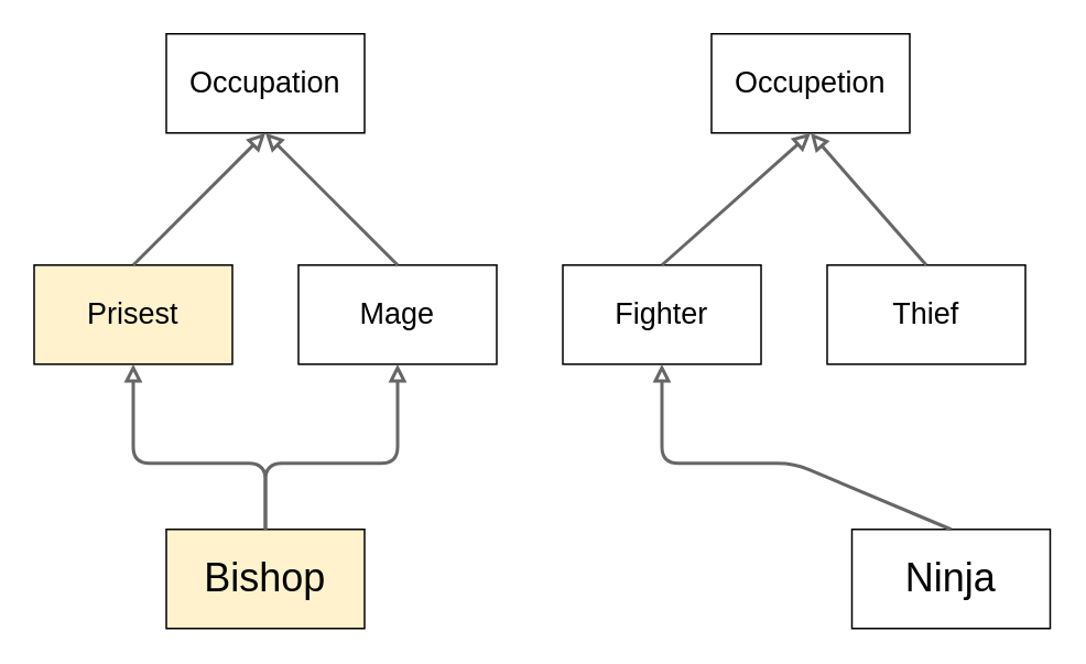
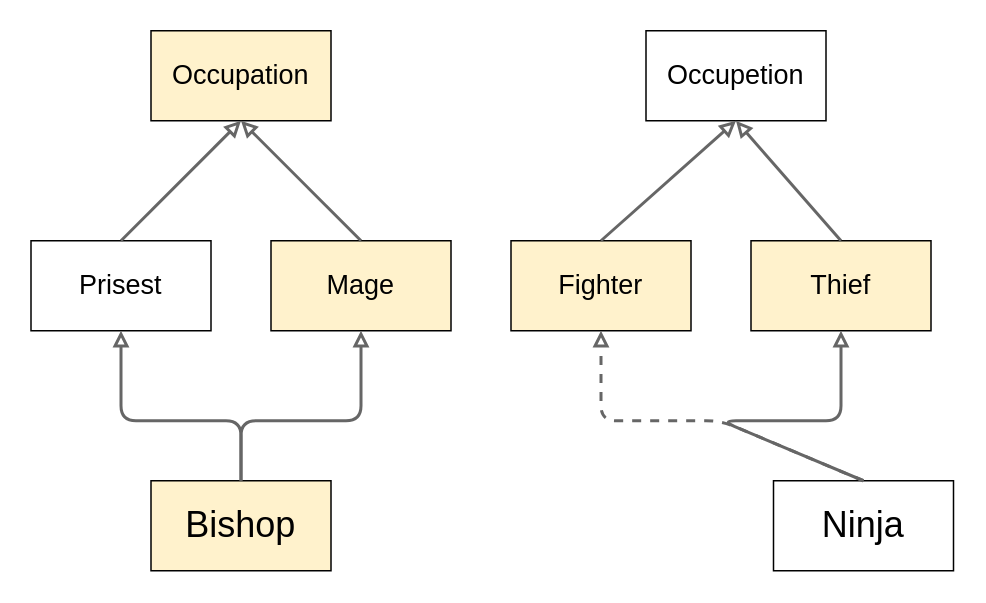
- <mxCell id="15" value="&lt;font style=&quot;font-size: 18px&quot;&gt;Occupation&lt;/font&gt;" style="rounded=0;whiteSpace=wrap;html=1;" vertex="1" parent="1"><mxGeometry x="100" y="20" width="120" height="60" as="geometry" /></mxCell>
+ <mxCell id="15" value="&lt;font style=&quot;font-size: 18px&quot;&gt;Occupation&lt;/font&gt;" style="rounded=0;whiteSpace=wrap;html=1;fillColor=#fff2cc;" vertex="1" parent="1"><mxGeometry x="100" y="20" width="120" height="60" as="geometry" /></mxCell>
- <mxCell id="2" value="&lt;font style=&quot;font-size: 18px&quot;&gt;Prisest&lt;/font&gt;" style="rounded=0;whiteSpace=wrap;html=1;fillColor=#fff2cc;" parent="1" vertex="1"><mxGeometry x="20" y="160" width="120" height="60" as="geometry" /></mxCell>
+ <mxCell id="2" value="&lt;font style=&quot;font-size: 18px&quot;&gt;Prisest&lt;/font&gt;" style="rounded=0;whiteSpace=wrap;html=1;" parent="1" vertex="1"><mxGeometry x="20" y="160" width="120" height="60" as="geometry" /></mxCell>
- <mxCell id="3" value="&lt;font style=&quot;font-size: 18px&quot;&gt;Mage&lt;/font&gt;" style="rounded=0;whiteSpace=wrap;html=1;" parent="1" vertex="1"><mxGeometry x="180" y="160" width="120" height="60" as="geometry" /></mxCell>
+ <mxCell id="3" value="&lt;font style=&quot;font-size: 18px&quot;&gt;Mage&lt;/font&gt;" style="rounded=0;whiteSpace=wrap;html=1;fillColor=#fff2cc;" parent="1" vertex="1"><mxGeometry x="180" y="160" width="120" height="60" as="geometry" /></mxCell>
- <mxCell id="4" value="&lt;font style=&quot;font-size: 18px&quot;&gt;Fighter&lt;/font&gt;" style="rounded=0;whiteSpace=wrap;html=1;" parent="1" vertex="1"><mxGeometry x="340" y="160" width="120" height="60" as="geometry" /></mxCell>
+ <mxCell id="4" value="&lt;font style=&quot;font-size: 18px&quot;&gt;Fighter&lt;/font&gt;" style="rounded=0;whiteSpace=wrap;html=1;fillColor=#fff2cc;" parent="1" vertex="1"><mxGeometry x="340" y="160" width="120" height="60" as="geometry" /></mxCell>
- <mxCell id="5" value="&lt;font style=&quot;font-size: 18px&quot;&gt;Thief&lt;/font&gt;" style="rounded=0;whiteSpace=wrap;html=1;" parent="1" vertex="1"><mxGeometry x="500" y="160" width="120" height="60" as="geometry" /></mxCell>
+ <mxCell id="5" value="&lt;font style=&quot;font-size: 18px&quot;&gt;Thief&lt;/font&gt;" style="rounded=0;whiteSpace=wrap;html=1;fillColor=#fff2cc;" parent="1" vertex="1"><mxGeometry x="500" y="160" width="120" height="60" as="geometry" /></mxCell>
- <mxCell id="10" value="" style="endArrow=block;html=1;entryX=0.5;entryY=1;entryDx=0;entryDy=0;exitX=0.5;exitY=0;exitDx=0;exitDy=0;fillColor=#f5f5f5;strokeColor=#666666;endFill=0;strokeWidth=2;" parent="1" source="7" target="4" edge="1"><mxGeometry width="50" height="50" relative="1" as="geometry"><mxPoint x="370" y="320" as="sourcePoint" /><mxPoint x="420" y="270" as="targetPoint" /><Array as="points"><mxPoint x="480" y="280" /><mxPoint x="400" y="280" /></Array></mxGeometry></mxCell>
+ <mxCell id="10" value="" style="endArrow=block;html=1;entryX=0.5;entryY=1;entryDx=0;entryDy=0;exitX=0.5;exitY=0;exitDx=0;exitDy=0;fillColor=#f5f5f5;strokeColor=#666666;endFill=0;strokeWidth=2;dashed=1;" parent="1" source="7" target="4" edge="1"><mxGeometry width="50" height="50" relative="1" as="geometry"><mxPoint x="370" y="320" as="sourcePoint" /><mxPoint x="420" y="270" as="targetPoint" /><Array as="points"><mxPoint x="480" y="280" /><mxPoint x="400" y="280" /></Array></mxGeometry></mxCell>
+ <mxCell id="11" value="" style="endArrow=block;html=1;exitX=0.5;exitY=0;exitDx=0;exitDy=0;fillColor=#f5f5f5;strokeColor=#666666;endFill=0;strokeWidth=2;entryX=0.5;entryY=1;entryDx=0;entryDy=0;" parent="1" source="7" target="5" edge="1"><mxGeometry width="50" height="50" relative="1" as="geometry"><mxPoint x="520" y="250" as="sourcePoint" /><mxPoint x="569" y="223" as="targetPoint" /><Array as="points"><mxPoint x="480" y="280" /><mxPoint x="560" y="280" /></Array></mxGeometry></mxCell>
